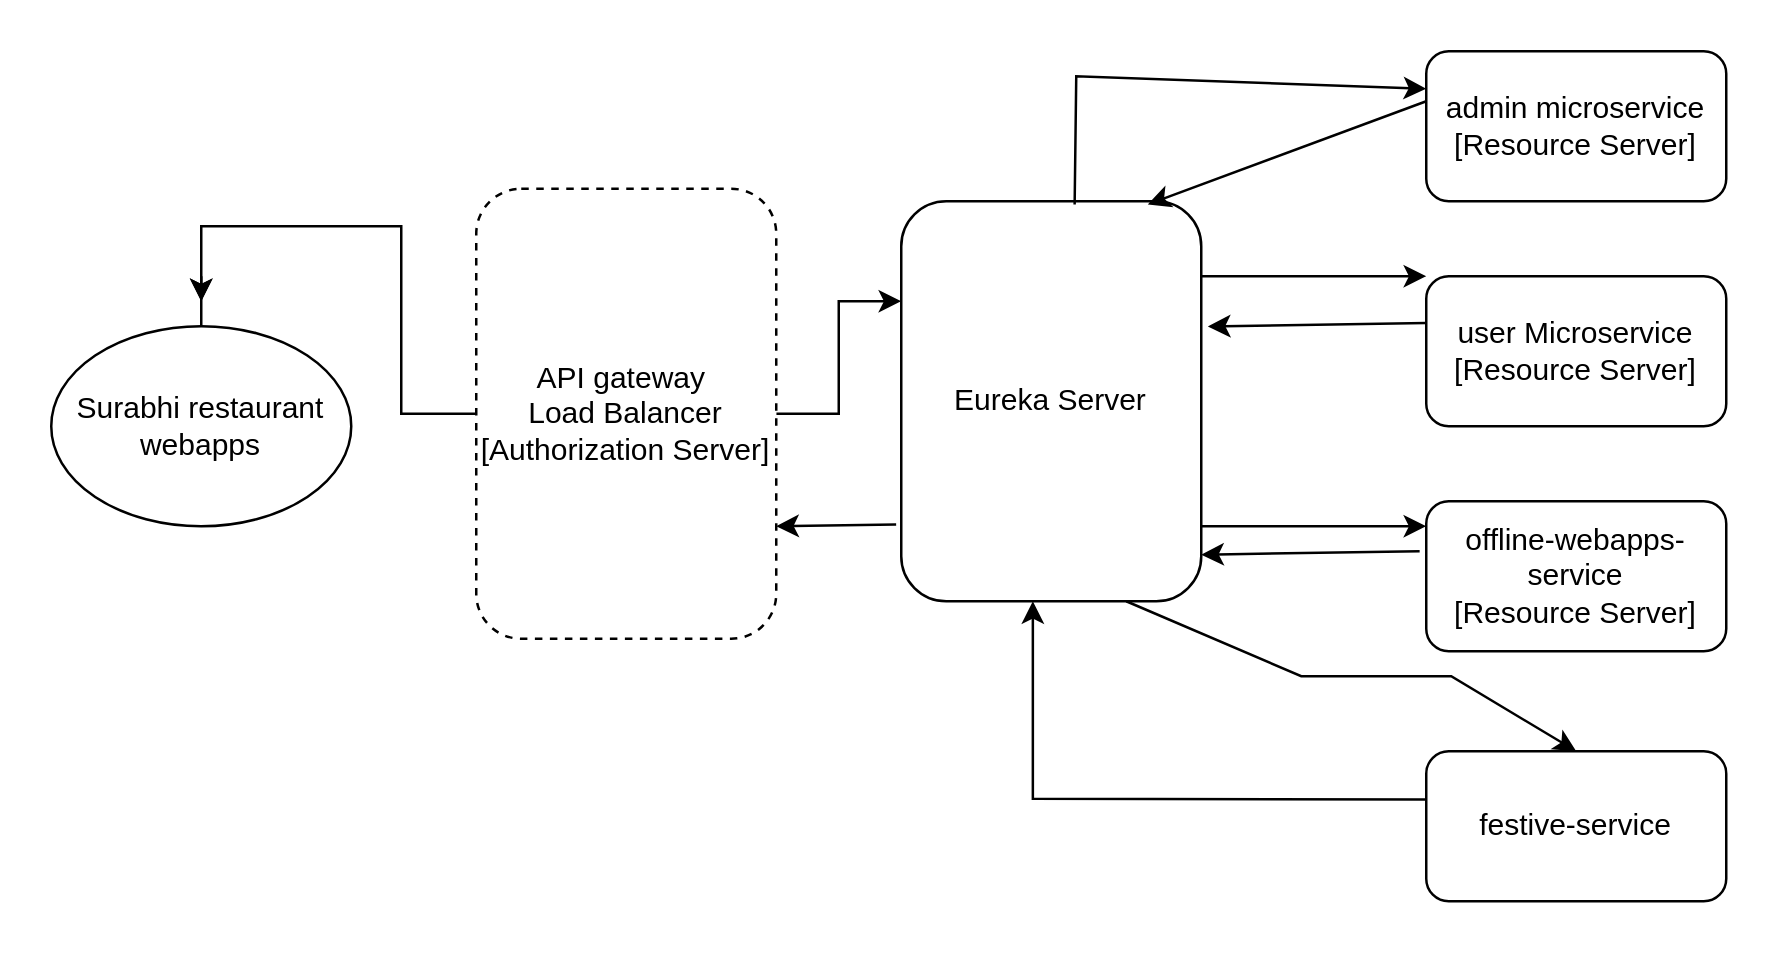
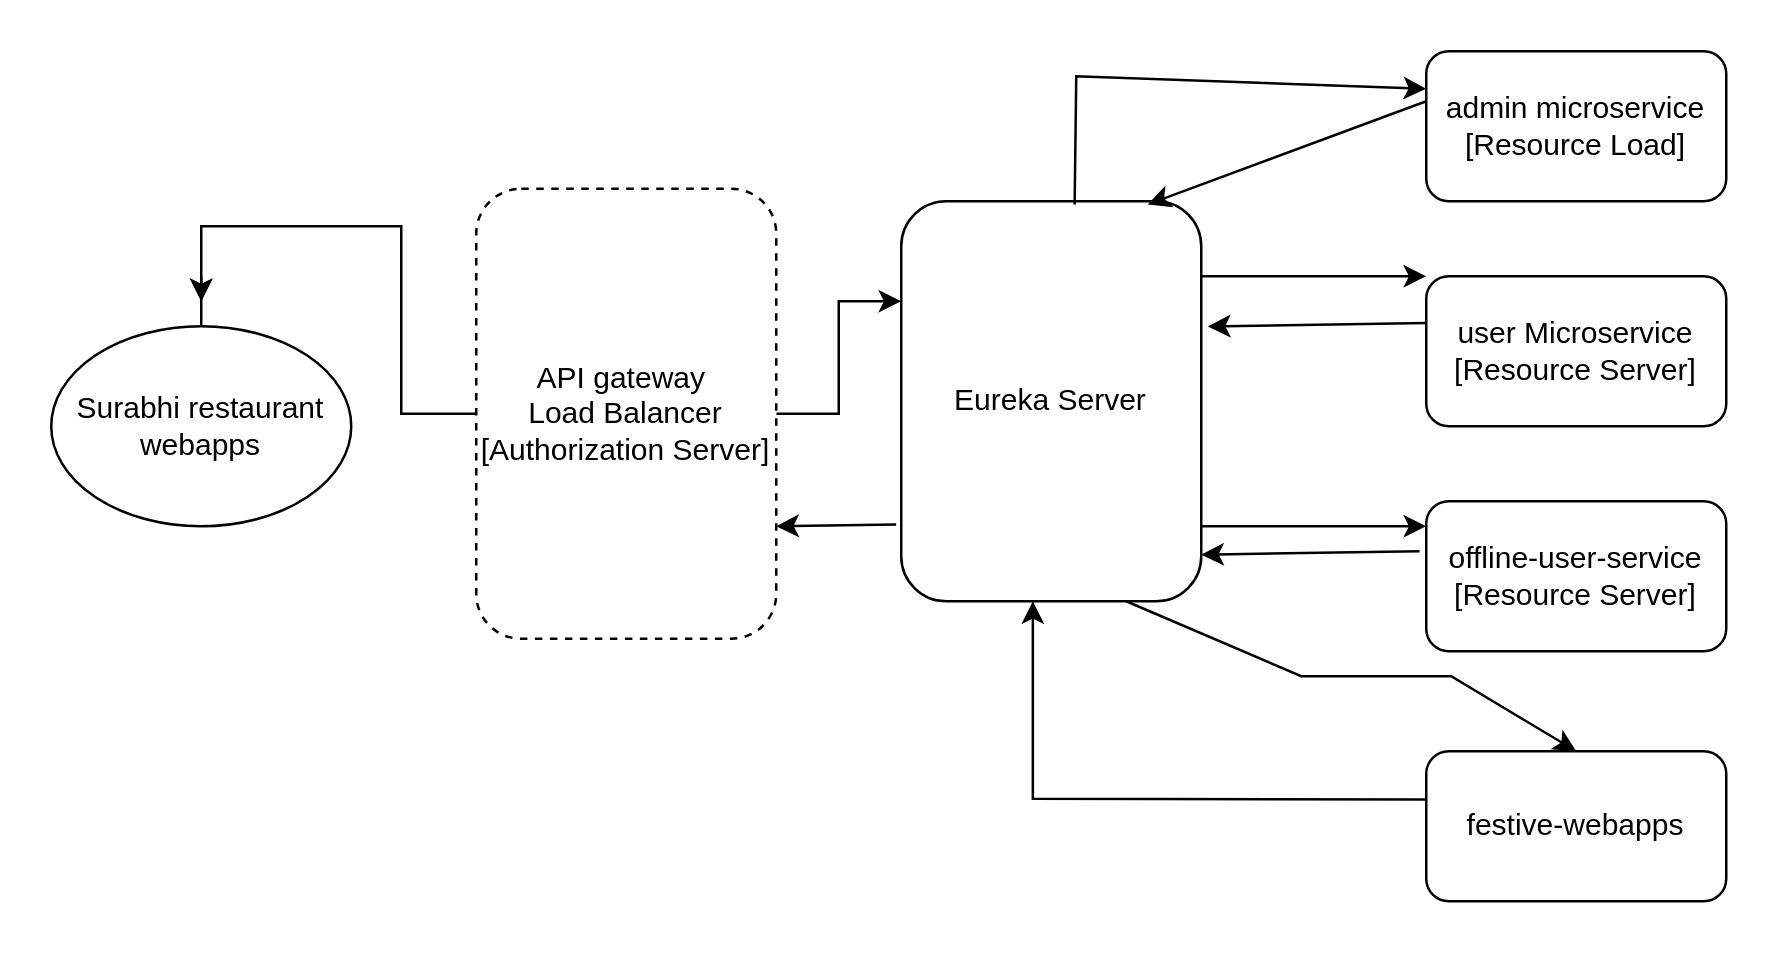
- <mxCell id="8" value="admin microservice&lt;br&gt;[Resource Server]" style="rounded=1;whiteSpace=wrap;html=1;" vertex="1" parent="1"><mxGeometry x="570" y="20" width="120" height="60" as="geometry" /></mxCell>
+ <mxCell id="8" value="admin microservice&lt;br&gt;[Resource Load]" style="rounded=1;whiteSpace=wrap;html=1;" vertex="1" parent="1"><mxGeometry x="570" y="20" width="120" height="60" as="geometry" /></mxCell>
- <mxCell id="10" value="offline-webapps-service&lt;br&gt;[Resource Server]" style="rounded=1;whiteSpace=wrap;html=1;" vertex="1" parent="1"><mxGeometry x="570" y="200" width="120" height="60" as="geometry" /></mxCell>
+ <mxCell id="10" value="offline-user-service&lt;br&gt;[Resource Server]" style="rounded=1;whiteSpace=wrap;html=1;" vertex="1" parent="1"><mxGeometry x="570" y="200" width="120" height="60" as="geometry" /></mxCell>
- <mxCell id="11" value="festive-service" style="rounded=1;whiteSpace=wrap;html=1;" vertex="1" parent="1"><mxGeometry x="570" y="300" width="120" height="60" as="geometry" /></mxCell>
+ <mxCell id="11" value="festive-webapps" style="rounded=1;whiteSpace=wrap;html=1;" vertex="1" parent="1"><mxGeometry x="570" y="300" width="120" height="60" as="geometry" /></mxCell>
